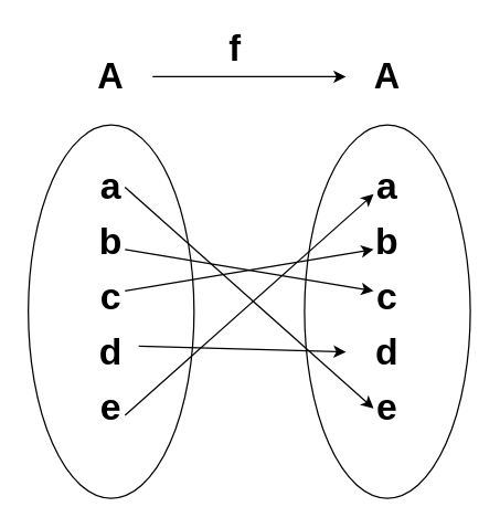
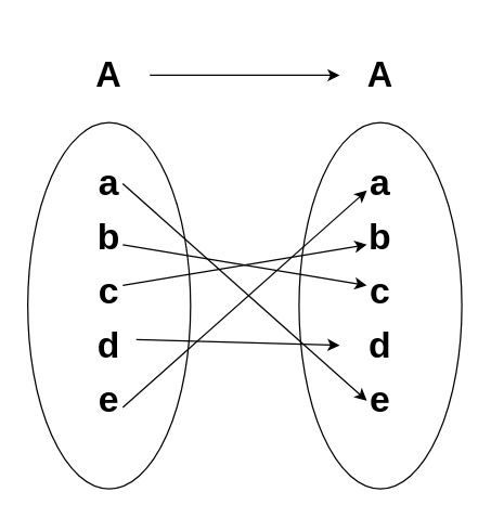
- <mxCell id="22" value="&lt;font style=&quot;font-size: 26px;&quot;&gt;&lt;b style=&quot;&quot;&gt;f&lt;/b&gt;&lt;/font&gt;" style="text;html=1;align=center;verticalAlign=middle;whiteSpace=wrap;rounded=0;" vertex="1" parent="1"><mxGeometry x="140" y="20" width="60" height="30" as="geometry" /></mxCell>
